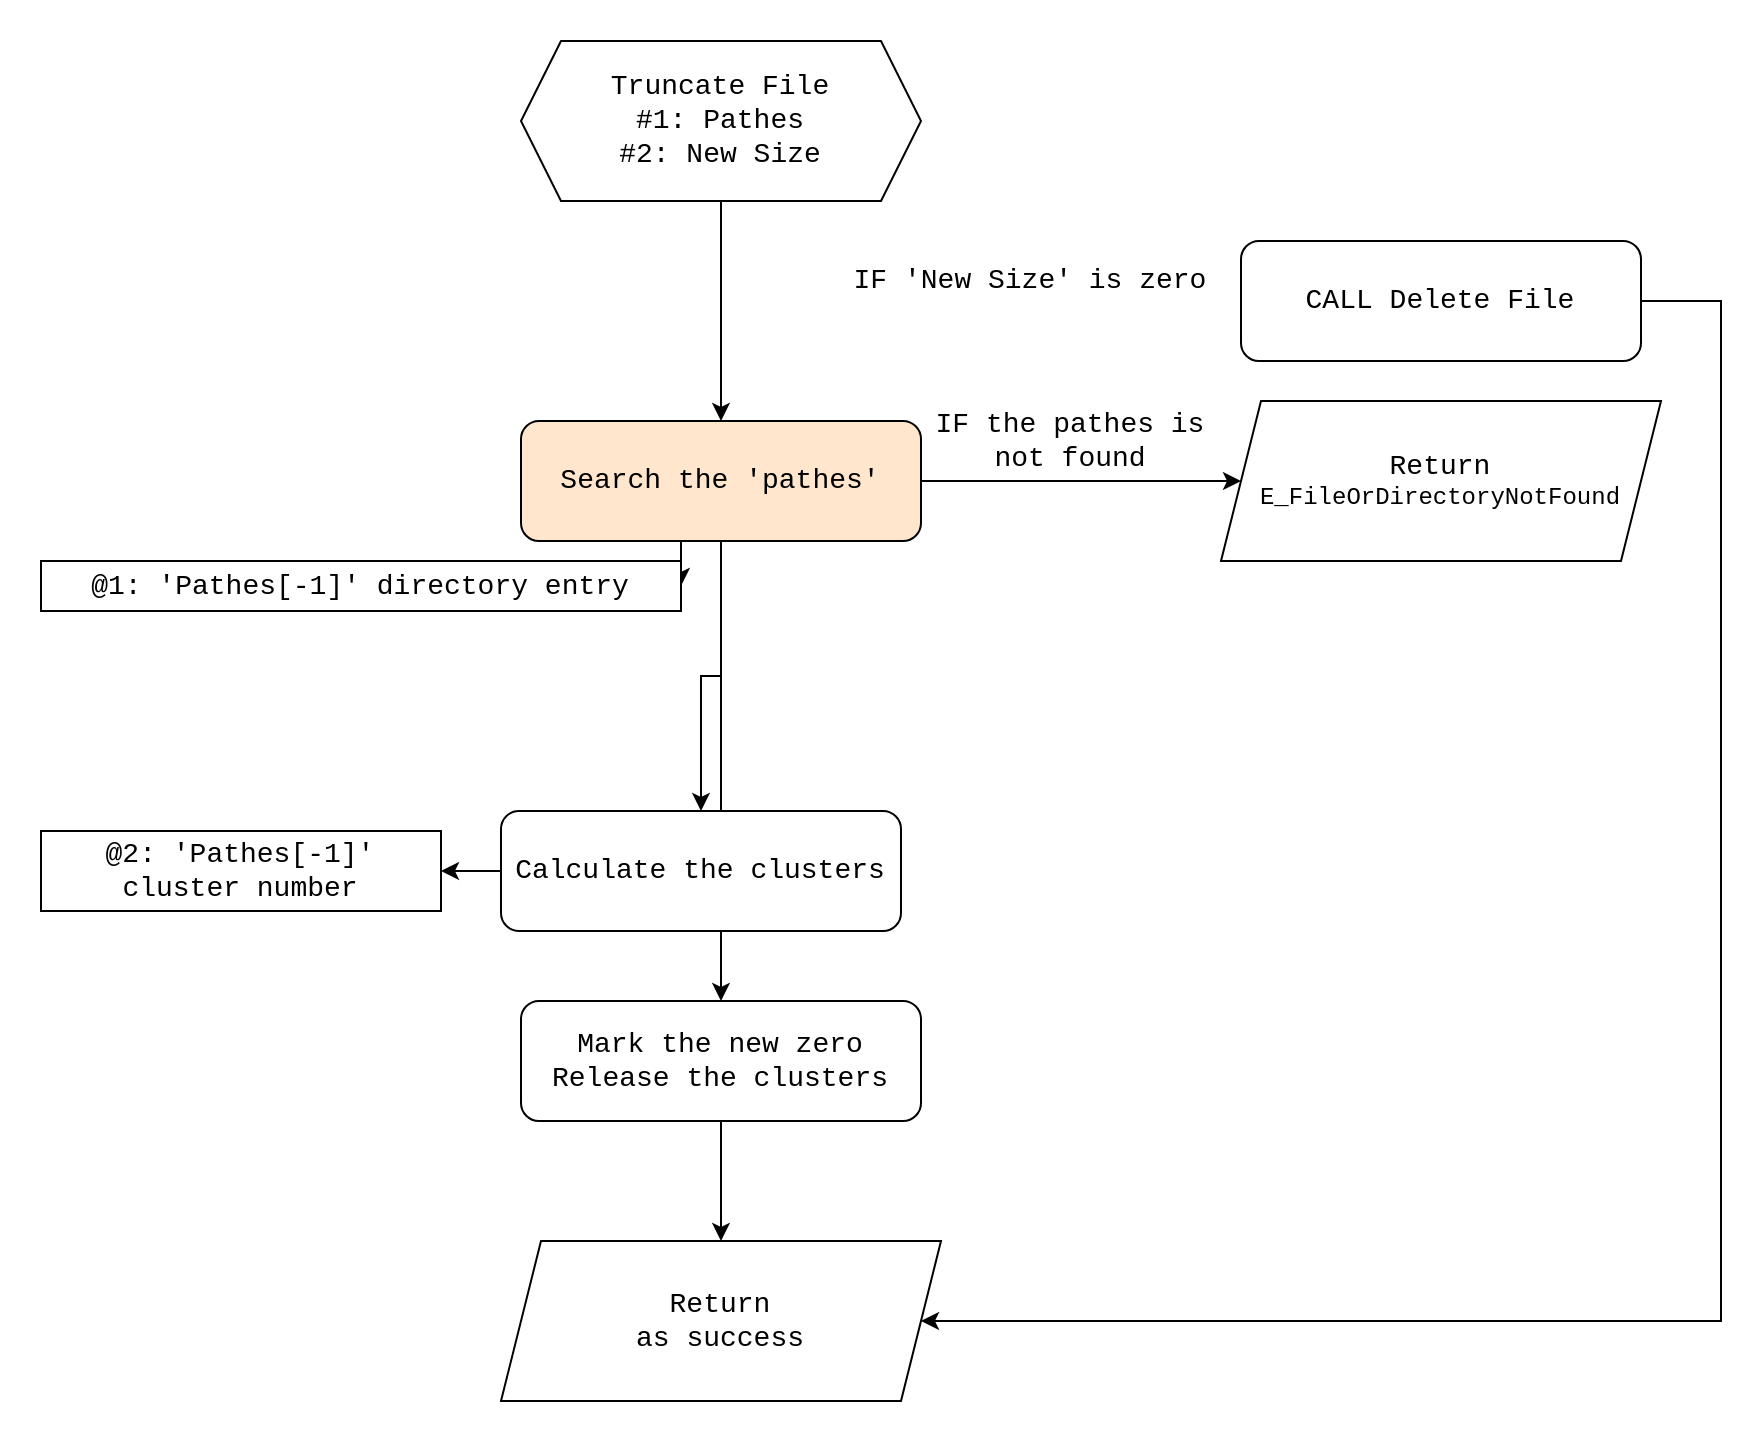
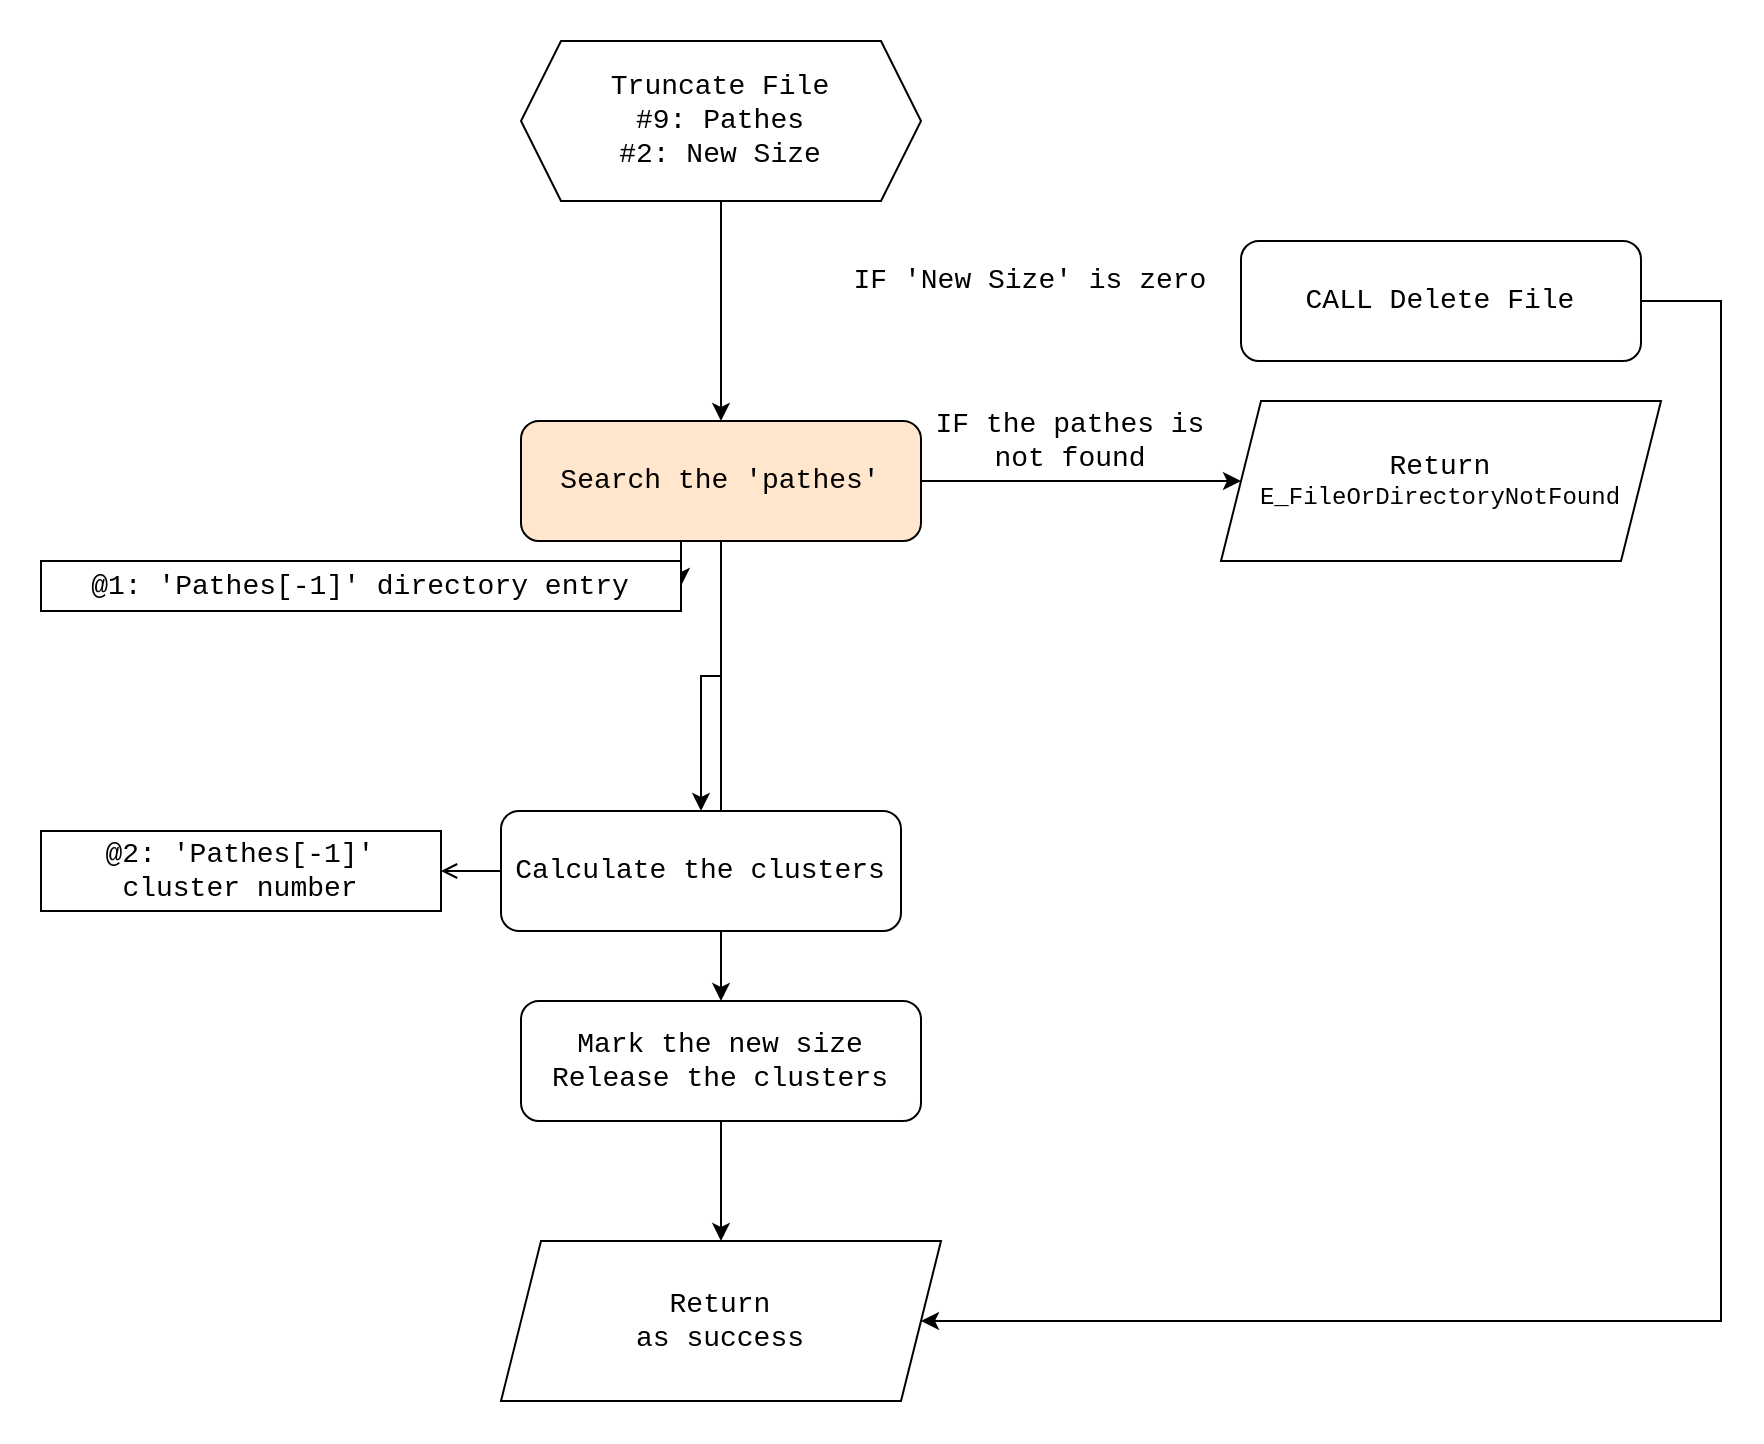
- <mxCell id="3" value="Truncate File&lt;div&gt;#1: Pathes&lt;/div&gt;&lt;div&gt;#2: New Size&lt;/div&gt;" style="shape=hexagon;perimeter=hexagonPerimeter2;whiteSpace=wrap;html=1;fixedSize=1;fontFamily=Courier New;fontSize=14;" vertex="1" parent="1"><mxGeometry x="260" width="200" height="80" as="geometry" y="20" /></mxCell>
+ <mxCell id="3" value="Truncate File&lt;div&gt;#9: Pathes&lt;/div&gt;&lt;div&gt;#2: New Size&lt;/div&gt;" style="shape=hexagon;perimeter=hexagonPerimeter2;whiteSpace=wrap;html=1;fixedSize=1;fontFamily=Courier New;fontSize=14;" vertex="1" parent="1"><mxGeometry x="260" width="200" height="80" as="geometry" y="20" /></mxCell>
- <mxCell id="6" style="edgeStyle=orthogonalEdgeStyle;rounded=0;orthogonalLoop=1;jettySize=auto;html=1;exitX=0.5;exitY=1;exitDx=0;exitDy=0;entryX=1;entryY=0.5;entryDx=0;entryDy=0;" edge="1" parent="1" source="8" target="12"><mxGeometry relative="1" as="geometry" /></mxCell>
+ <mxCell id="6" style="edgeStyle=orthogonalEdgeStyle;rounded=0;orthogonalLoop=1;jettySize=auto;html=1;exitX=0.5;exitY=1;exitDx=0;exitDy=0;entryX=1;entryY=0.5;entryDx=0;entryDy=0;endArrow=open;" edge="1" parent="1" source="8" target="12"><mxGeometry relative="1" as="geometry" /></mxCell>
- <mxCell id="19" value="&lt;span style=&quot;font-size: 14px;&quot;&gt;Mark the new zero&lt;/span&gt;&lt;div&gt;&lt;span style=&quot;font-size: 14px;&quot;&gt;Release the clusters&lt;/span&gt;&lt;/div&gt;" style="rounded=1;whiteSpace=wrap;html=1;fontFamily=Courier New;fontSize=13;" vertex="1" parent="1"><mxGeometry x="260" y="500" width="200" height="60" as="geometry" /></mxCell>
+ <mxCell id="19" value="&lt;span style=&quot;font-size: 14px;&quot;&gt;Mark the new size&lt;/span&gt;&lt;div&gt;&lt;span style=&quot;font-size: 14px;&quot;&gt;Release the clusters&lt;/span&gt;&lt;/div&gt;" style="rounded=1;whiteSpace=wrap;html=1;fontFamily=Courier New;fontSize=13;" vertex="1" parent="1"><mxGeometry x="260" y="500" width="200" height="60" as="geometry" /></mxCell>
